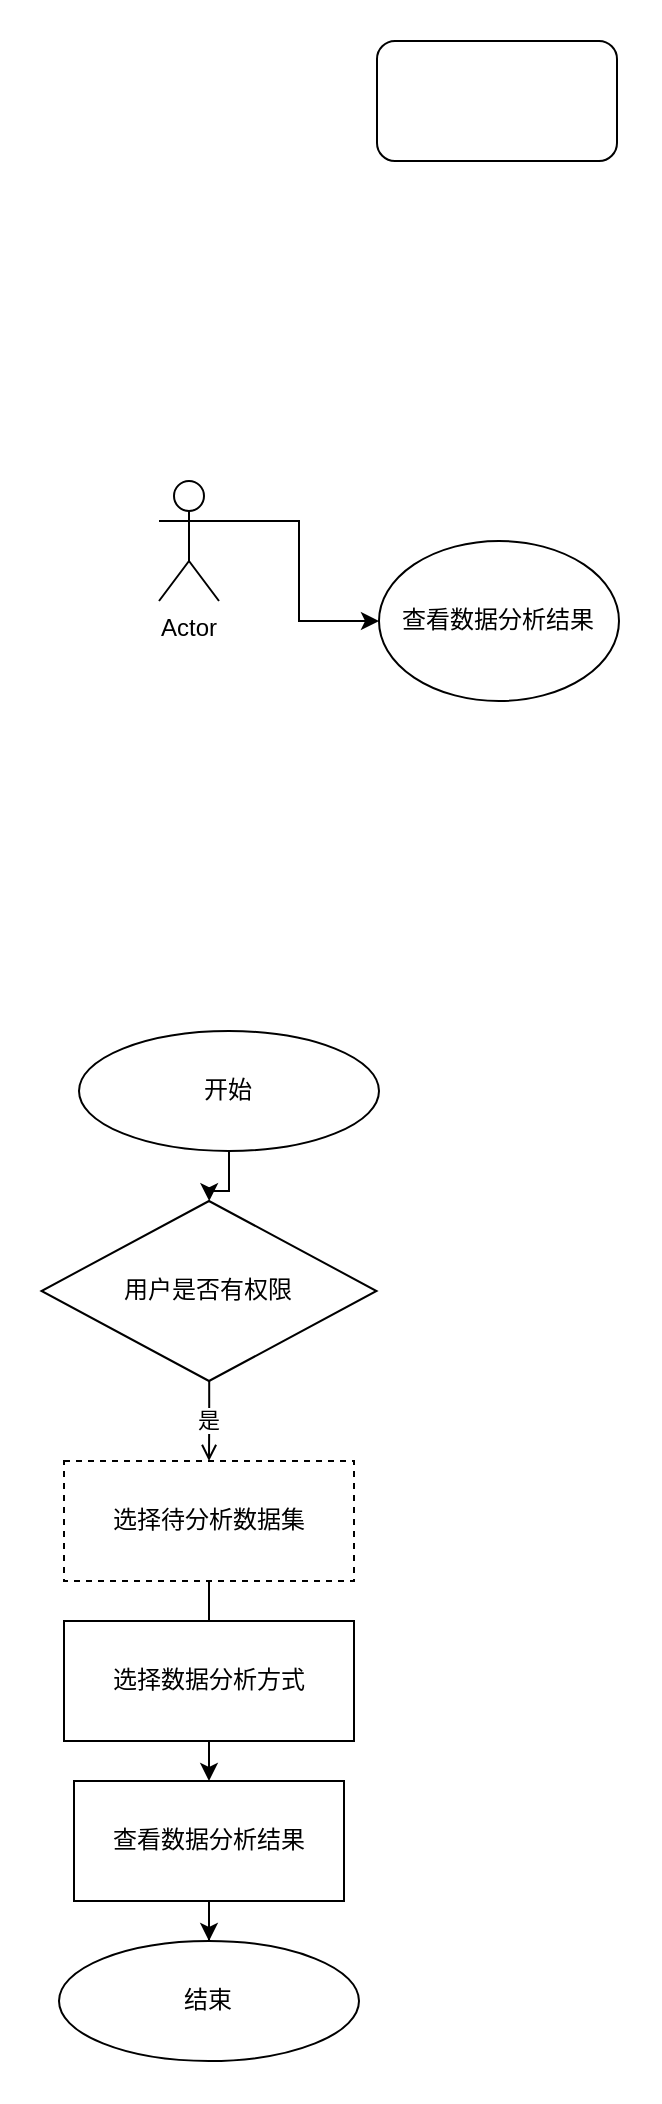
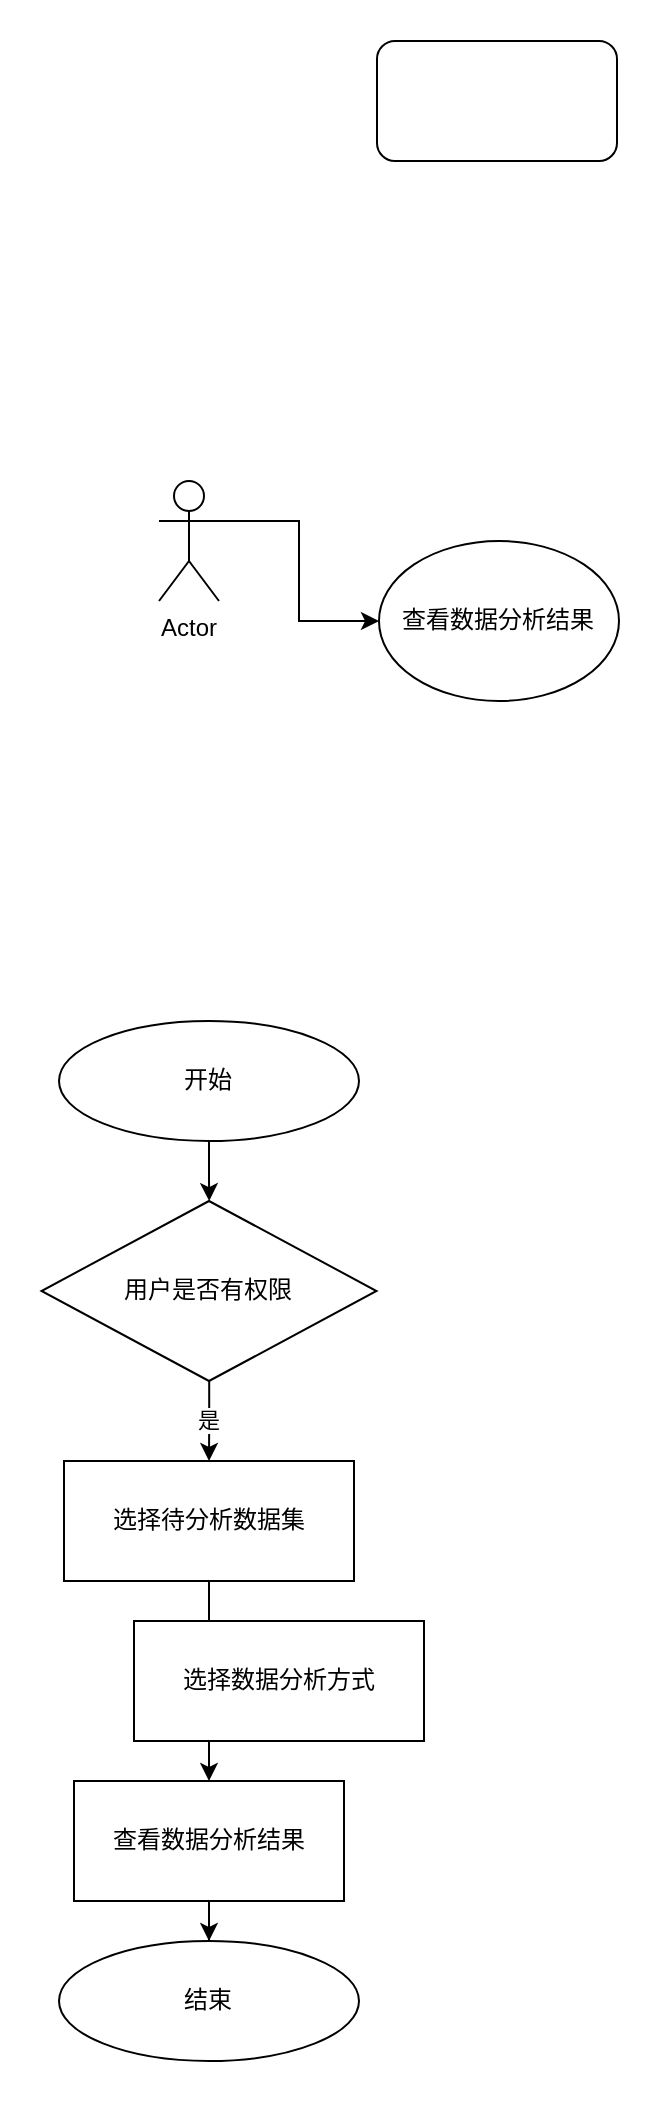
- <mxCell id="4" value="开始" style="ellipse;whiteSpace=wrap;html=1;" parent="1" vertex="1"><mxGeometry x="39" y="515" width="150" height="60" as="geometry" /></mxCell>
+ <mxCell id="4" value="开始" style="ellipse;whiteSpace=wrap;html=1;" parent="1" vertex="1"><mxGeometry x="29" y="510" width="150" height="60" as="geometry" /></mxCell>
- <mxCell id="5" value="是" style="edgeStyle=orthogonalEdgeStyle;rounded=0;orthogonalLoop=1;jettySize=auto;html=1;endArrow=open;" parent="1" source="6" target="8" edge="1"><mxGeometry relative="1" as="geometry" /></mxCell>
+ <mxCell id="5" value="是" style="edgeStyle=orthogonalEdgeStyle;rounded=0;orthogonalLoop=1;jettySize=auto;html=1;" parent="1" source="6" target="8" edge="1"><mxGeometry relative="1" as="geometry" /></mxCell>
- <mxCell id="8" value="选择待分析数据集" style="rounded=0;whiteSpace=wrap;html=1;dashed=1;" parent="1" vertex="1"><mxGeometry x="31.5" y="730" width="145" height="60" as="geometry" /></mxCell>
+ <mxCell id="8" value="选择待分析数据集" style="rounded=0;whiteSpace=wrap;html=1;" parent="1" vertex="1"><mxGeometry x="31.5" y="730" width="145" height="60" as="geometry" /></mxCell>
- <mxCell id="9" value="选择数据分析方式" style="rounded=0;whiteSpace=wrap;html=1;" parent="1" vertex="1"><mxGeometry x="31.5" y="810" width="145" height="60" as="geometry" /></mxCell>
+ <mxCell id="9" value="选择数据分析方式" style="rounded=0;whiteSpace=wrap;html=1;" parent="1" vertex="1"><mxGeometry x="66.5" y="810" width="145" height="60" as="geometry" /></mxCell>
